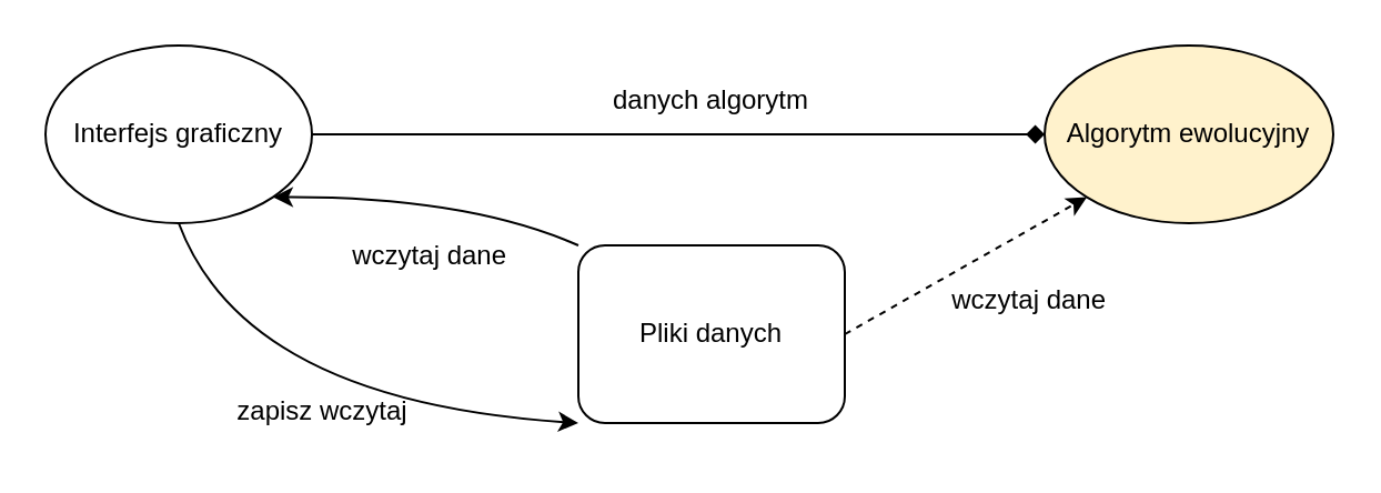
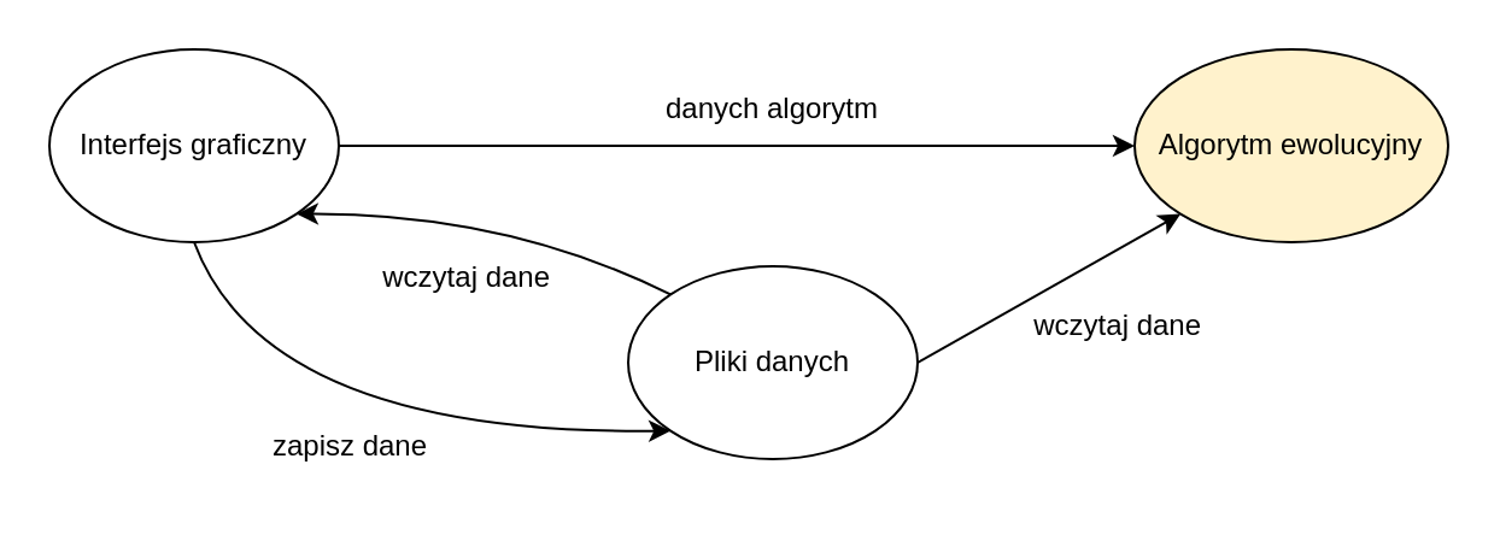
- <mxCell id="5" value="" style="endArrow=diamond;html=1;rounded=0;exitX=1;exitY=0.5;exitDx=0;exitDy=0;entryX=0;entryY=0.5;entryDx=0;entryDy=0;" parent="1" source="2" target="3" edge="1"><mxGeometry width="50" height="50" relative="1" as="geometry"><mxPoint x="190" y="70" as="sourcePoint" /><mxPoint x="240" y="20" as="targetPoint" /></mxGeometry></mxCell>
+ <mxCell id="5" value="" style="endArrow=classic;html=1;rounded=0;exitX=1;exitY=0.5;exitDx=0;exitDy=0;entryX=0;entryY=0.5;entryDx=0;entryDy=0;" parent="1" source="2" target="3" edge="1"><mxGeometry width="50" height="50" relative="1" as="geometry"><mxPoint x="190" y="70" as="sourcePoint" /><mxPoint x="240" y="20" as="targetPoint" /></mxGeometry></mxCell>
- <mxCell id="11" value="" style="endArrow=classic;html=1;rounded=0;entryX=0;entryY=1;entryDx=0;entryDy=0;exitX=1;exitY=0.5;exitDx=0;exitDy=0;dashed=1;" parent="1" source="4" target="3" edge="1"><mxGeometry width="50" height="50" relative="1" as="geometry"><mxPoint x="330" y="210" as="sourcePoint" /><mxPoint x="380" y="160" as="targetPoint" /></mxGeometry></mxCell>
+ <mxCell id="11" value="" style="endArrow=classic;html=1;rounded=0;entryX=0;entryY=1;entryDx=0;entryDy=0;exitX=1;exitY=0.5;exitDx=0;exitDy=0;" parent="1" source="4" target="3" edge="1"><mxGeometry width="50" height="50" relative="1" as="geometry"><mxPoint x="330" y="210" as="sourcePoint" /><mxPoint x="380" y="160" as="targetPoint" /></mxGeometry></mxCell>
- <mxCell id="4" value="Pliki danych" style="whiteSpace=wrap;html=1;rounded=1;" parent="1" vertex="1"><mxGeometry x="260" y="110" width="120" height="80" as="geometry" /></mxCell>
+ <mxCell id="4" value="Pliki danych" style="ellipse;whiteSpace=wrap;html=1;" parent="1" vertex="1"><mxGeometry x="260" y="110" width="120" height="80" as="geometry" /></mxCell>
- <mxCell id="9" value="zapisz wczytaj" style="text;html=1;strokeColor=none;fillColor=none;align=center;verticalAlign=middle;whiteSpace=wrap;rounded=0;" parent="1" vertex="1"><mxGeometry x="90" y="170" width="110" height="30" as="geometry" /></mxCell>
+ <mxCell id="9" value="zapisz dane" style="text;html=1;strokeColor=none;fillColor=none;align=center;verticalAlign=middle;whiteSpace=wrap;rounded=0;" parent="1" vertex="1"><mxGeometry x="90" y="170" width="110" height="30" as="geometry" /></mxCell>
